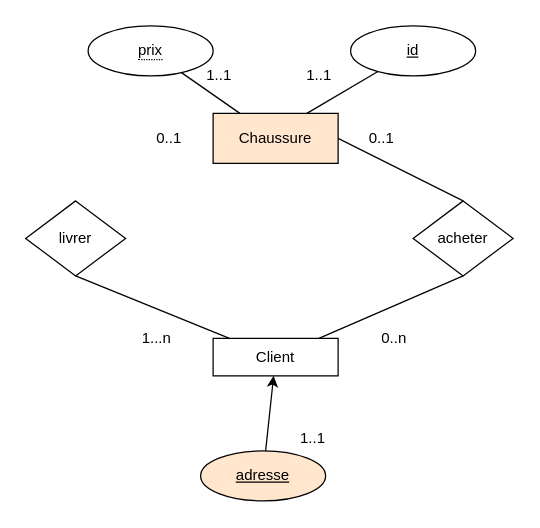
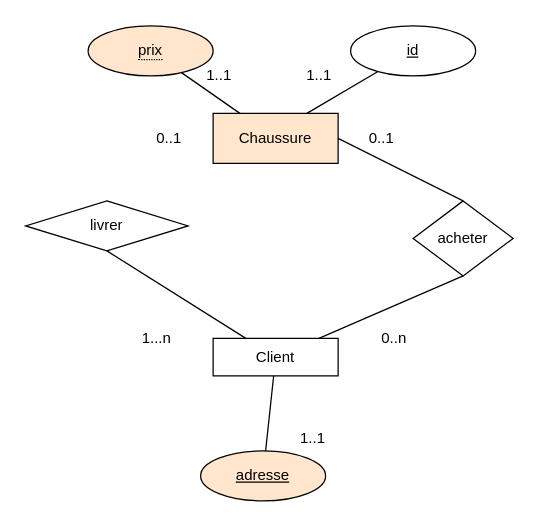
- <mxCell id="7" value="&lt;span style=&quot;border-bottom: 1px dotted&quot;&gt;prix&lt;/span&gt;" style="ellipse;whiteSpace=wrap;html=1;align=center;" vertex="1" parent="1"><mxGeometry x="70" y="20" width="100" height="40" as="geometry" /></mxCell>
+ <mxCell id="7" value="&lt;span style=&quot;border-bottom: 1px dotted&quot;&gt;prix&lt;/span&gt;" style="ellipse;whiteSpace=wrap;html=1;align=center;fillColor=#ffe6cc;" vertex="1" parent="1"><mxGeometry x="70" y="20" width="100" height="40" as="geometry" /></mxCell>
- <mxCell id="4" value="livrer" style="shape=rhombus;perimeter=rhombusPerimeter;whiteSpace=wrap;html=1;align=center;" vertex="1" parent="1"><mxGeometry x="20" y="160" width="80" height="60" as="geometry" /></mxCell>
+ <mxCell id="4" value="livrer" style="shape=rhombus;perimeter=rhombusPerimeter;whiteSpace=wrap;html=1;align=center;" vertex="1" parent="1"><mxGeometry x="20" y="160" width="130" height="40" as="geometry" /></mxCell>
- <mxCell id="12" value="" style="endArrow=classic;html=1;rounded=0;" edge="1" parent="1" source="8" target="2"><mxGeometry width="50" height="50" relative="1" as="geometry"><mxPoint x="270" y="340" as="sourcePoint" /><mxPoint x="110" y="350" as="targetPoint" /></mxGeometry></mxCell>
+ <mxCell id="12" value="" style="endArrow=none;html=1;rounded=0;" edge="1" parent="1" source="8" target="2"><mxGeometry width="50" height="50" relative="1" as="geometry"><mxPoint x="270" y="340" as="sourcePoint" /><mxPoint x="110" y="350" as="targetPoint" /></mxGeometry></mxCell>
